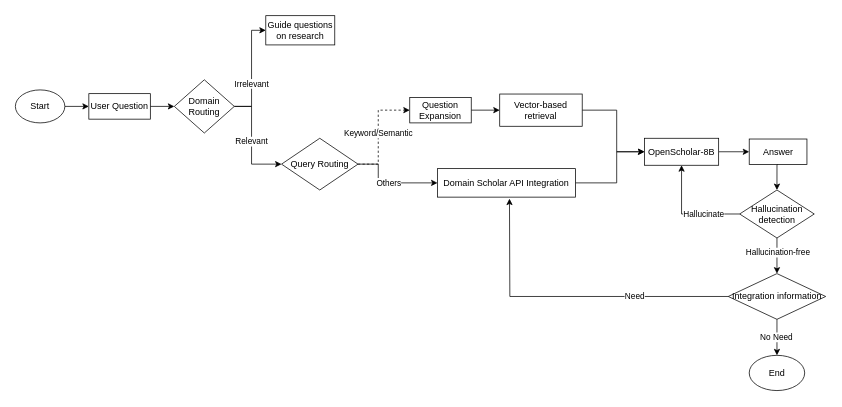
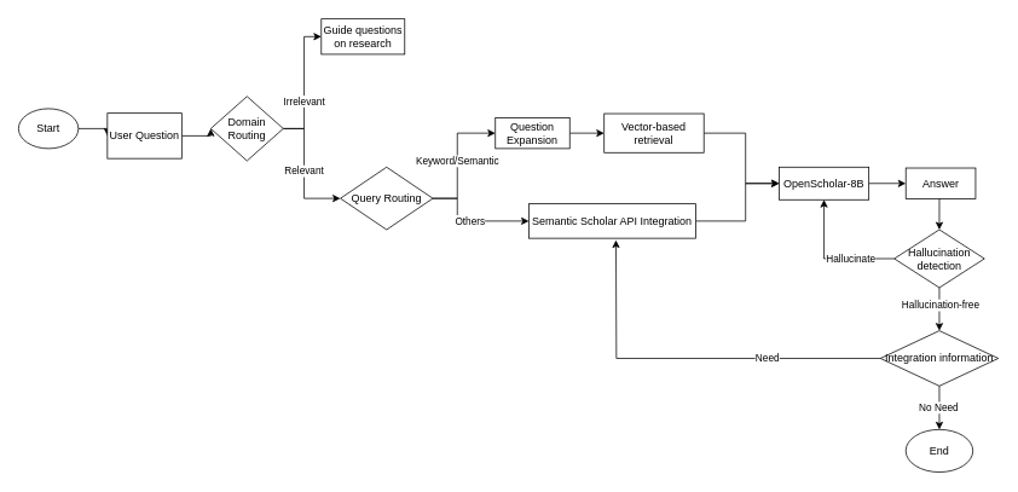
- <mxCell id="5" value="User Question" style="rounded=0;whiteSpace=wrap;html=1;" vertex="1" parent="1"><mxGeometry x="118" y="124" width="82" height="34" as="geometry" /></mxCell>
+ <mxCell id="5" value="User Question" style="rounded=0;whiteSpace=wrap;html=1;" vertex="1" parent="1"><mxGeometry x="118" y="124" width="82" height="50" as="geometry" /></mxCell>
- <mxCell id="11" style="edgeStyle=orthogonalEdgeStyle;rounded=0;orthogonalLoop=1;jettySize=auto;html=1;exitX=1;exitY=0.5;exitDx=0;exitDy=0;entryX=0;entryY=0.5;entryDx=0;entryDy=0;dashed=1;" edge="1" parent="1" source="14" target="30"><mxGeometry relative="1" as="geometry"><Array as="points"><mxPoint x="504" y="218" /><mxPoint x="504" y="146" /></Array></mxGeometry></mxCell>
+ <mxCell id="11" style="edgeStyle=orthogonalEdgeStyle;rounded=0;orthogonalLoop=1;jettySize=auto;html=1;exitX=1;exitY=0.5;exitDx=0;exitDy=0;entryX=0;entryY=0.5;entryDx=0;entryDy=0;" edge="1" parent="1" source="14" target="30"><mxGeometry relative="1" as="geometry"><Array as="points"><mxPoint x="504" y="218" /><mxPoint x="504" y="146" /></Array></mxGeometry></mxCell>
- <mxCell id="18" value="Domain Scholar API Integration" style="rounded=0;whiteSpace=wrap;html=1;" vertex="1" parent="1"><mxGeometry x="583" y="224" width="184" height="38" as="geometry" /></mxCell>
+ <mxCell id="18" value="Semantic Scholar API Integration" style="rounded=0;whiteSpace=wrap;html=1;" vertex="1" parent="1"><mxGeometry x="583" y="224" width="184" height="38" as="geometry" /></mxCell>
